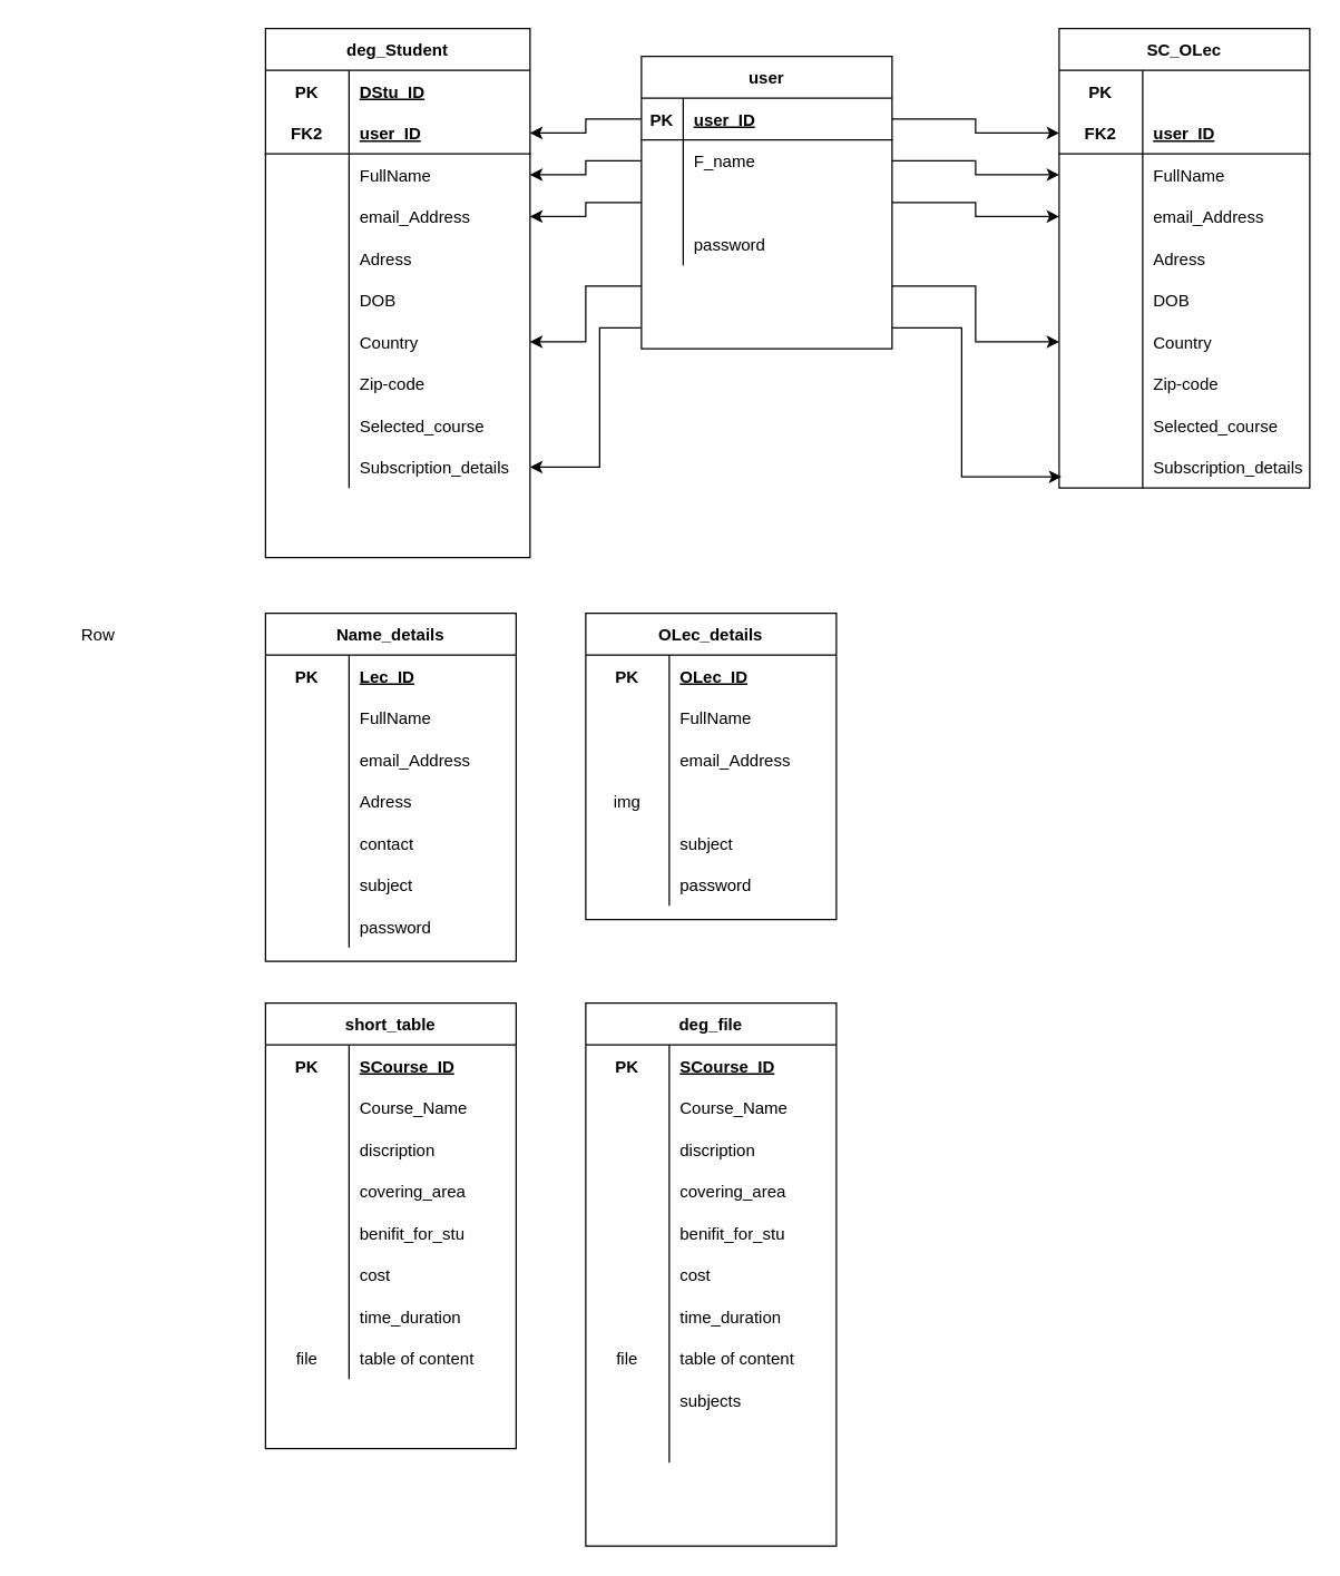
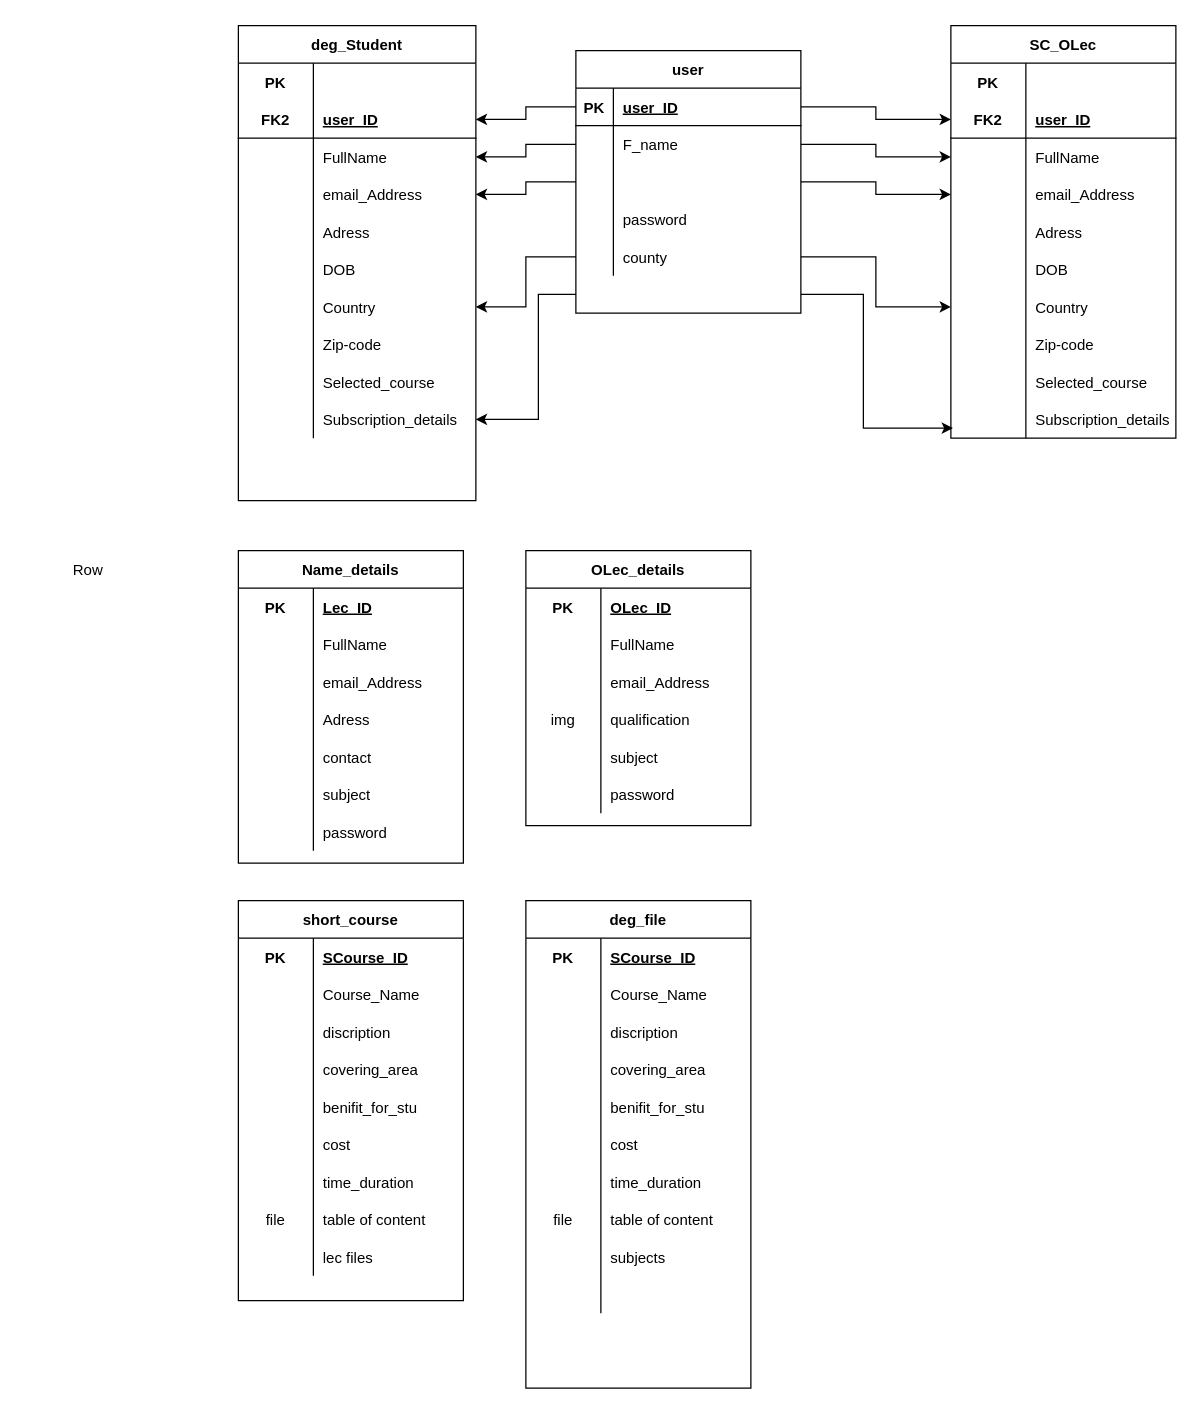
- <mxCell id="61" value="DStu_ID" style="shape=partialRectangle;connectable=0;fillColor=none;top=0;left=0;bottom=0;right=0;align=left;spacingLeft=6;fontStyle=5;overflow=hidden;" vertex="1" parent="59"><mxGeometry x="60" width="130" height="30" as="geometry" /></mxCell>
+ <mxCell id="16" value="county" style="shape=partialRectangle;connectable=0;fillColor=none;top=0;left=0;bottom=0;right=0;align=left;spacingLeft=6;overflow=hidden;" parent="14" vertex="1"><mxGeometry x="30" width="150" height="30" as="geometry" /></mxCell>
+ <mxCell id="130" value="qualification" style="shape=partialRectangle;connectable=0;fillColor=none;top=0;left=0;bottom=0;right=0;align=left;spacingLeft=6;overflow=hidden;" vertex="1" parent="128"><mxGeometry x="60" width="120" height="30" as="geometry" /></mxCell>
- <mxCell id="137" value="short_table" style="shape=table;startSize=30;container=1;collapsible=1;childLayout=tableLayout;fixedRows=1;rowLines=0;fontStyle=1;align=center;resizeLast=1;" vertex="1" parent="1"><mxGeometry x="190" y="720" width="180" height="320" as="geometry" /></mxCell>
+ <mxCell id="137" value="short_course" style="shape=table;startSize=30;container=1;collapsible=1;childLayout=tableLayout;fixedRows=1;rowLines=0;fontStyle=1;align=center;resizeLast=1;" vertex="1" parent="1"><mxGeometry x="190" y="720" width="180" height="320" as="geometry" /></mxCell>
+ <mxCell id="164" value="lec files" style="shape=partialRectangle;connectable=0;fillColor=none;top=0;left=0;bottom=0;right=0;align=left;spacingLeft=6;overflow=hidden;" vertex="1" parent="162"><mxGeometry x="60" width="120" height="30" as="geometry" /></mxCell>
